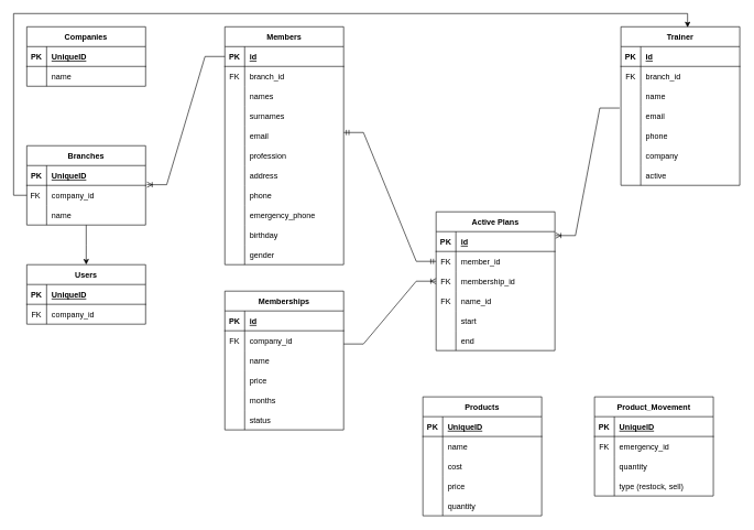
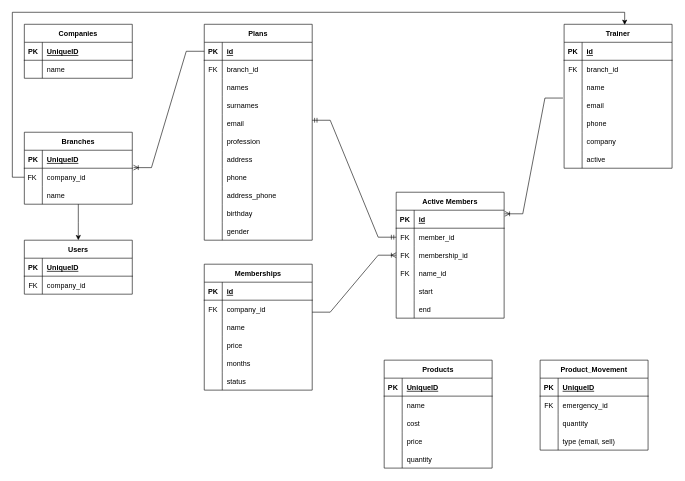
- <mxCell id="2" value="Members" style="shape=table;startSize=30;container=1;collapsible=1;childLayout=tableLayout;fixedRows=1;rowLines=0;fontStyle=1;align=center;resizeLast=1;" vertex="1" parent="1"><mxGeometry x="340" y="40" width="180" height="360" as="geometry" /></mxCell>
+ <mxCell id="2" value="Plans" style="shape=table;startSize=30;container=1;collapsible=1;childLayout=tableLayout;fixedRows=1;rowLines=0;fontStyle=1;align=center;resizeLast=1;" vertex="1" parent="1"><mxGeometry x="340" y="40" width="180" height="360" as="geometry" /></mxCell>
- <mxCell id="29" value="emergency_phone" style="shape=partialRectangle;connectable=0;fillColor=none;top=0;left=0;bottom=0;right=0;align=left;spacingLeft=6;overflow=hidden;" vertex="1" parent="27"><mxGeometry x="30" width="150" height="30" as="geometry"><mxRectangle width="150" height="30" as="alternateBounds" /></mxGeometry></mxCell>
+ <mxCell id="29" value="address_phone" style="shape=partialRectangle;connectable=0;fillColor=none;top=0;left=0;bottom=0;right=0;align=left;spacingLeft=6;overflow=hidden;" vertex="1" parent="27"><mxGeometry x="30" width="150" height="30" as="geometry"><mxRectangle width="150" height="30" as="alternateBounds" /></mxGeometry></mxCell>
- <mxCell id="55" value="Active Plans" style="shape=table;startSize=30;container=1;collapsible=1;childLayout=tableLayout;fixedRows=1;rowLines=0;fontStyle=1;align=center;resizeLast=1;" vertex="1" parent="1"><mxGeometry x="660" y="320" width="180" height="210" as="geometry" /></mxCell>
+ <mxCell id="55" value="Active Members" style="shape=table;startSize=30;container=1;collapsible=1;childLayout=tableLayout;fixedRows=1;rowLines=0;fontStyle=1;align=center;resizeLast=1;" vertex="1" parent="1"><mxGeometry x="660" y="320" width="180" height="210" as="geometry" /></mxCell>
- <mxCell id="147" value="type (restock, sell)" style="shape=partialRectangle;connectable=0;fillColor=none;top=0;left=0;bottom=0;right=0;align=left;spacingLeft=6;overflow=hidden;" vertex="1" parent="145"><mxGeometry x="30" width="150" height="30" as="geometry"><mxRectangle width="150" height="30" as="alternateBounds" /></mxGeometry></mxCell>
+ <mxCell id="147" value="type (email, sell)" style="shape=partialRectangle;connectable=0;fillColor=none;top=0;left=0;bottom=0;right=0;align=left;spacingLeft=6;overflow=hidden;" vertex="1" parent="145"><mxGeometry x="30" width="150" height="30" as="geometry"><mxRectangle width="150" height="30" as="alternateBounds" /></mxGeometry></mxCell>
